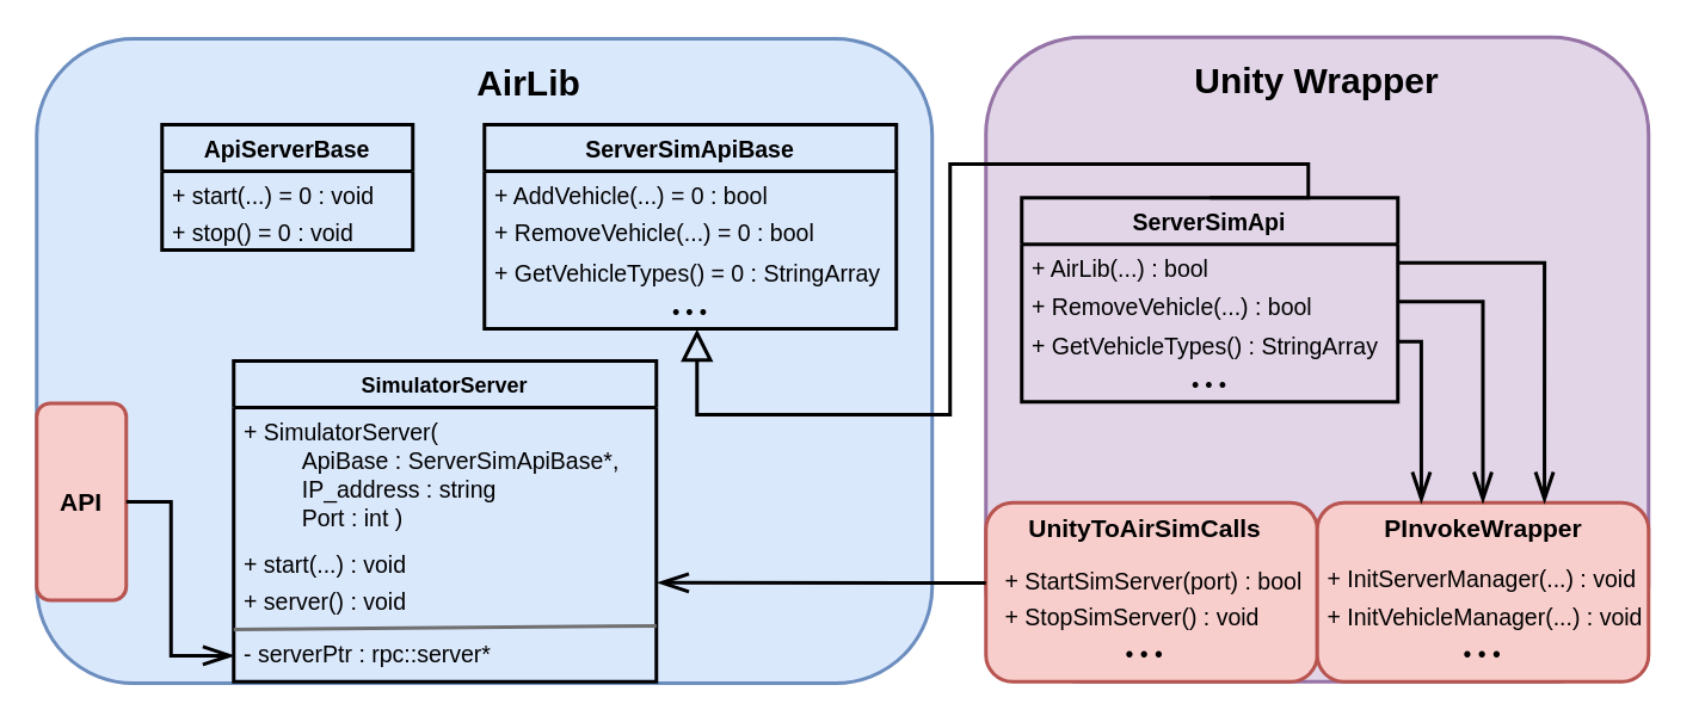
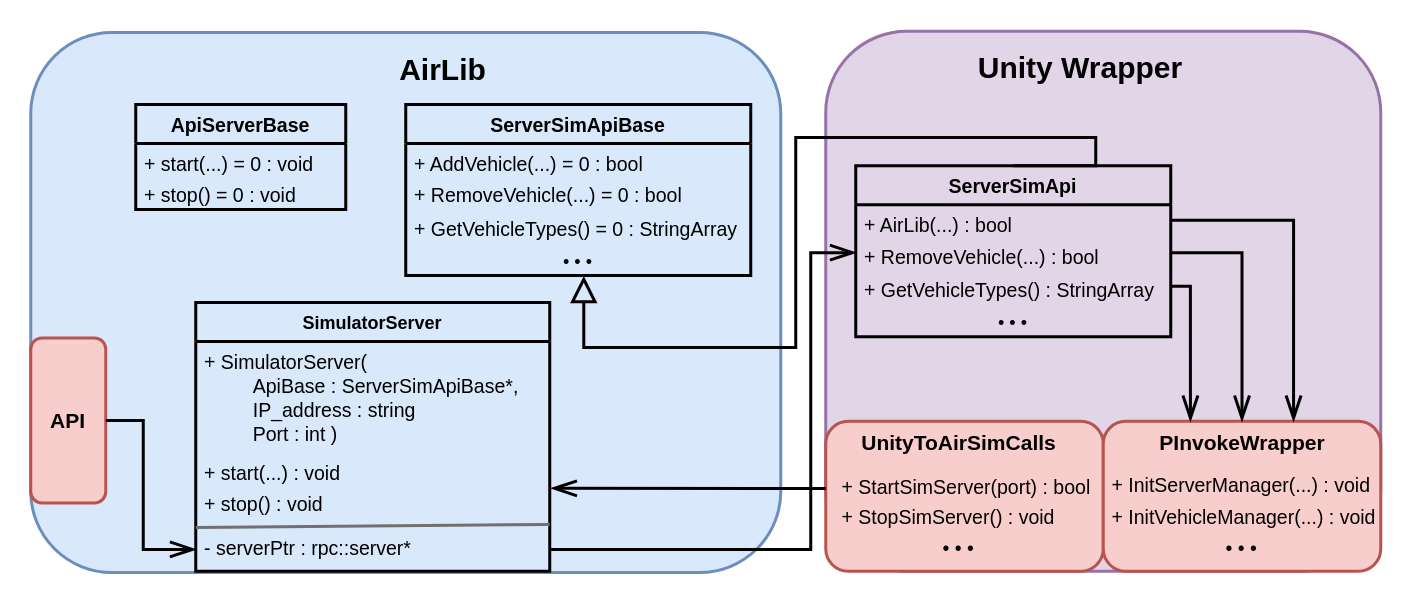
- <mxCell id="3" value="&lt;font style=&quot;font-size: 20px&quot;&gt;&lt;b&gt;Unity Wrapper&lt;/b&gt;&lt;/font&gt;" style="text;html=1;strokeColor=none;fillColor=none;align=center;verticalAlign=middle;whiteSpace=wrap;rounded=0;strokeWidth=2;" parent="1" vertex="1"><mxGeometry x="640" y="36.2" width="190" height="16" as="geometry" /></mxCell>
+ <mxCell id="3" value="&lt;font style=&quot;font-size: 20px&quot;&gt;&lt;b&gt;Unity Wrapper&lt;/b&gt;&lt;/font&gt;" style="text;html=1;strokeColor=none;fillColor=none;align=center;verticalAlign=middle;whiteSpace=wrap;rounded=0;strokeWidth=2;" parent="1" vertex="1"><mxGeometry x="625" y="36.2" width="190" height="16" as="geometry" /></mxCell>
- <mxCell id="42" value="+ server() : void" style="text;strokeColor=none;fillColor=none;align=left;verticalAlign=top;spacingLeft=4;spacingRight=4;overflow=hidden;rotatable=0;points=[[0,0.5],[1,0.5]];portConstraint=eastwest;fontSize=13;strokeWidth=2;" parent="38" vertex="1"><mxGeometry y="120.8" width="236" height="29.2" as="geometry" /></mxCell>
+ <mxCell id="42" value="+ stop() : void" style="text;strokeColor=none;fillColor=none;align=left;verticalAlign=top;spacingLeft=4;spacingRight=4;overflow=hidden;rotatable=0;points=[[0,0.5],[1,0.5]];portConstraint=eastwest;fontSize=13;strokeWidth=2;" parent="38" vertex="1"><mxGeometry y="120.8" width="236" height="29.2" as="geometry" /></mxCell>
+ <mxCell id="27" style="edgeStyle=orthogonalEdgeStyle;rounded=0;orthogonalLoop=1;jettySize=auto;html=1;endArrow=openThin;endFill=0;endSize=13;strokeWidth=2;exitX=1;exitY=0.5;exitDx=0;exitDy=0;entryX=0;entryY=0.5;entryDx=0;entryDy=0;" parent="1" source="43" target="6" edge="1"><mxGeometry relative="1" as="geometry"><mxPoint x="630" y="161" as="targetPoint" /><Array as="points"><mxPoint x="540" y="366" /><mxPoint x="540" y="168" /></Array><mxPoint x="302" y="256" as="sourcePoint" /></mxGeometry></mxCell>
